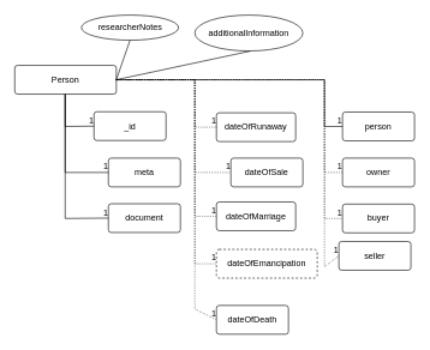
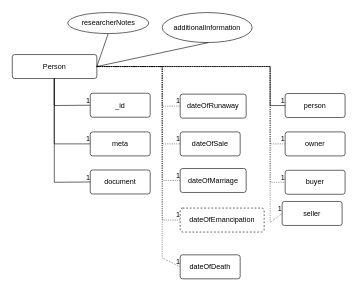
- <mxCell id="12" value="_id" style="rounded=1;arcSize=10;whiteSpace=wrap;html=1;align=center;" parent="1" vertex="1"><mxGeometry x="130" y="154.5" width="100" height="40" as="geometry" /></mxCell>
+ <mxCell id="12" value="_id" style="rounded=1;arcSize=10;whiteSpace=wrap;html=1;align=center;" parent="1" vertex="1"><mxGeometry x="150" y="154.5" width="100" height="40" as="geometry" /></mxCell>
- <mxCell id="8" value="dateOfSale" style="rounded=1;arcSize=10;whiteSpace=wrap;html=1;align=center;" parent="1" vertex="1"><mxGeometry x="320" y="219" width="100" height="40" as="geometry" /></mxCell>
+ <mxCell id="8" value="dateOfSale" style="rounded=1;arcSize=10;whiteSpace=wrap;html=1;align=center;" parent="1" vertex="1"><mxGeometry x="300" y="219" width="100" height="40" as="geometry" /></mxCell>
